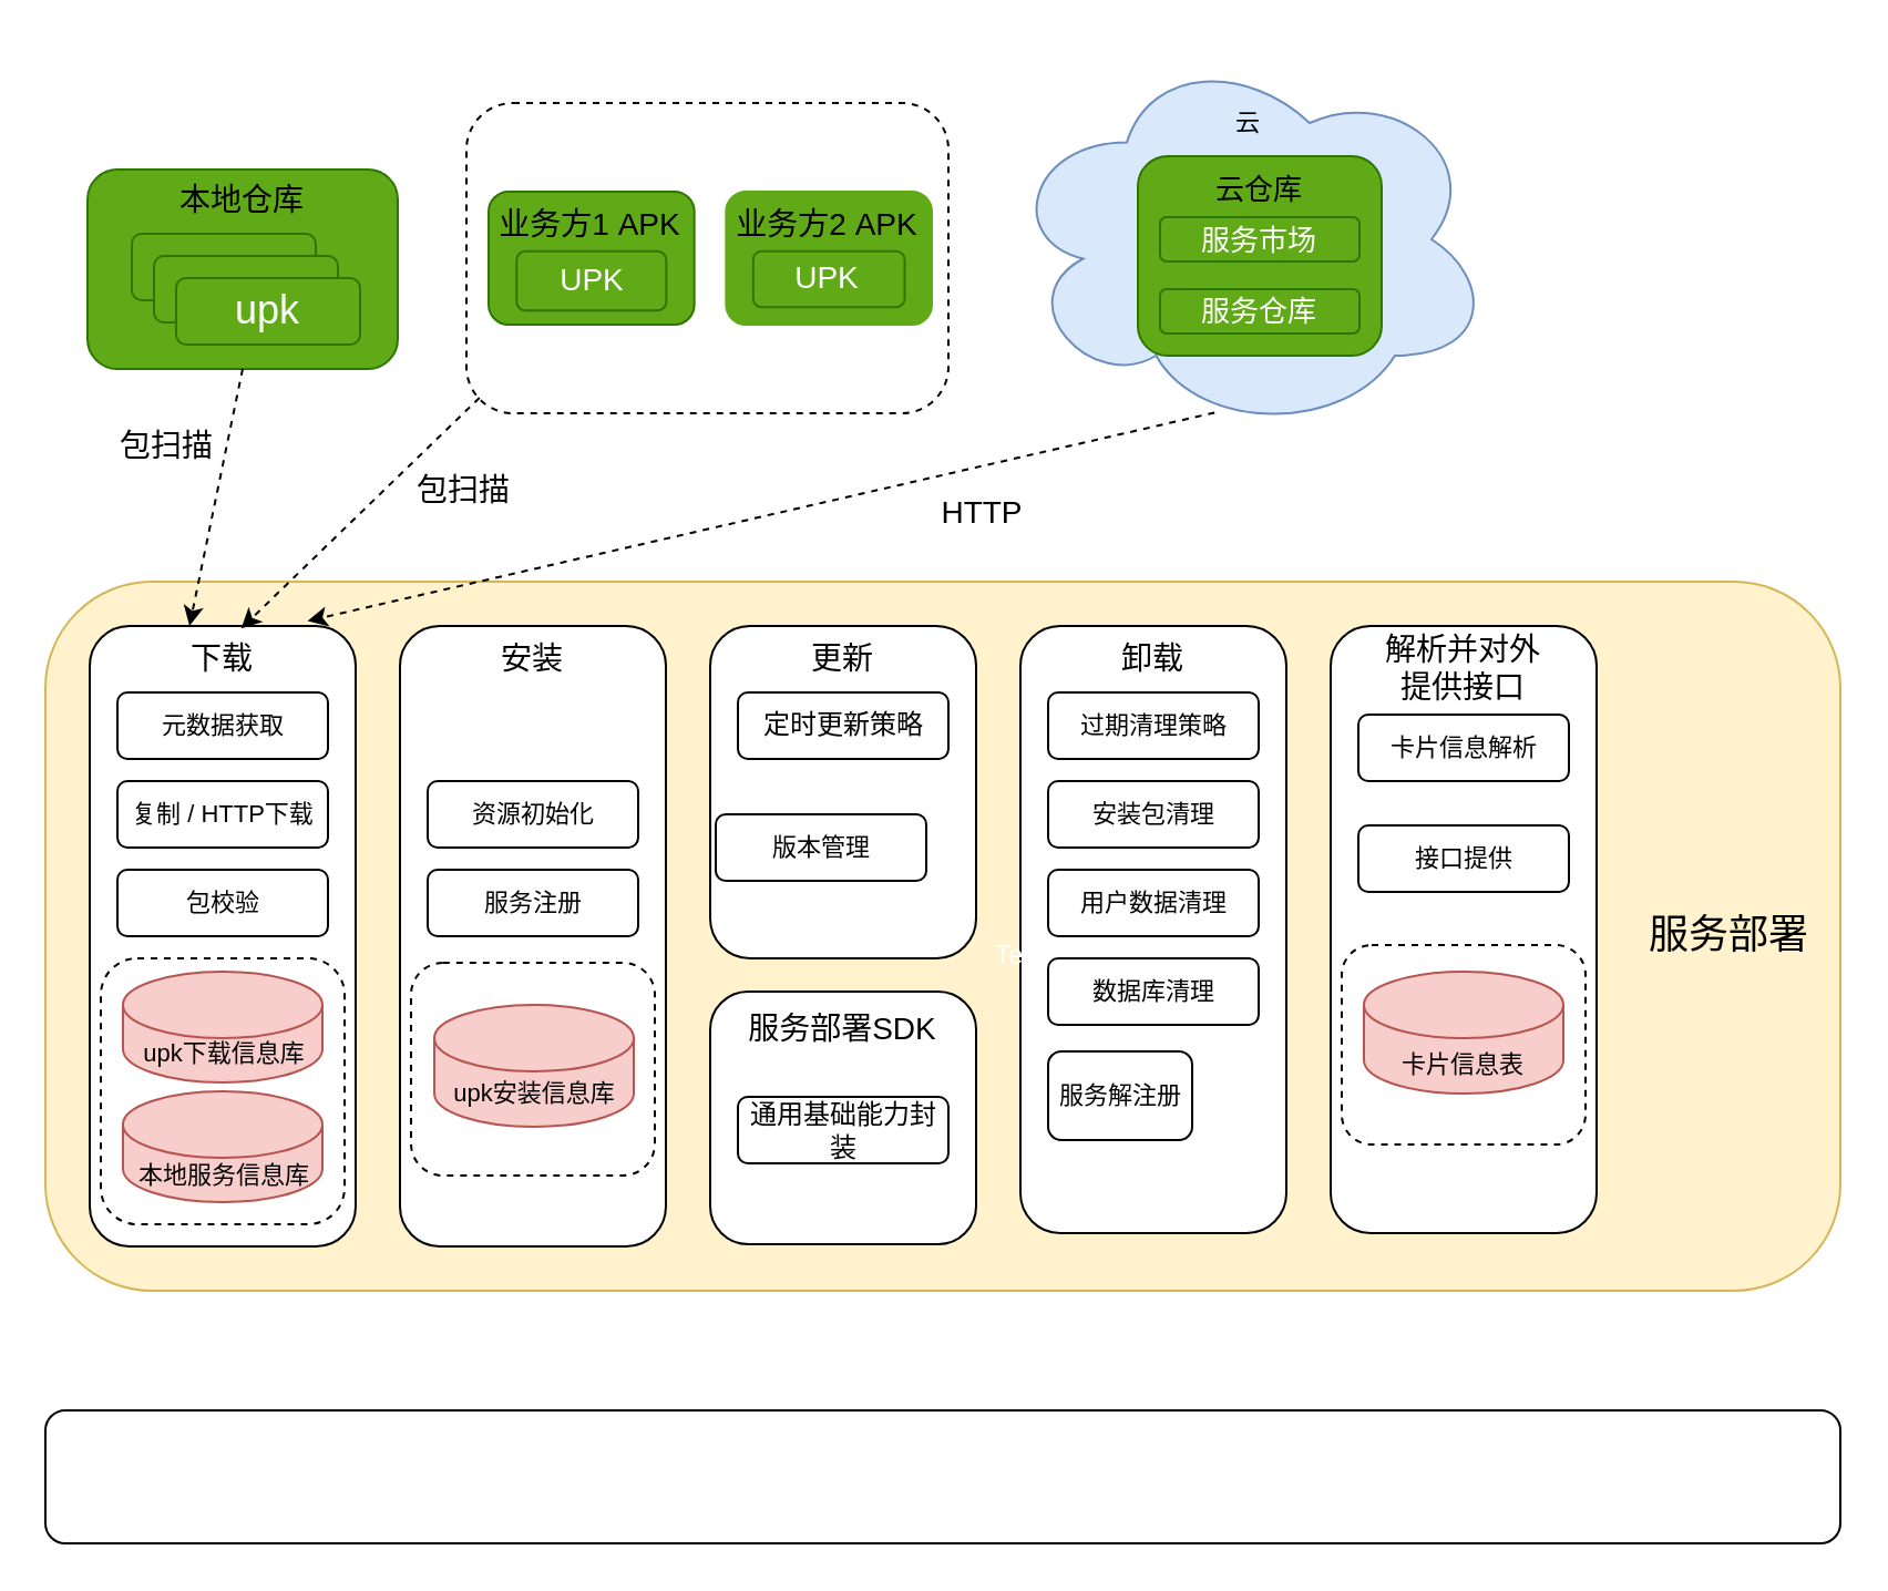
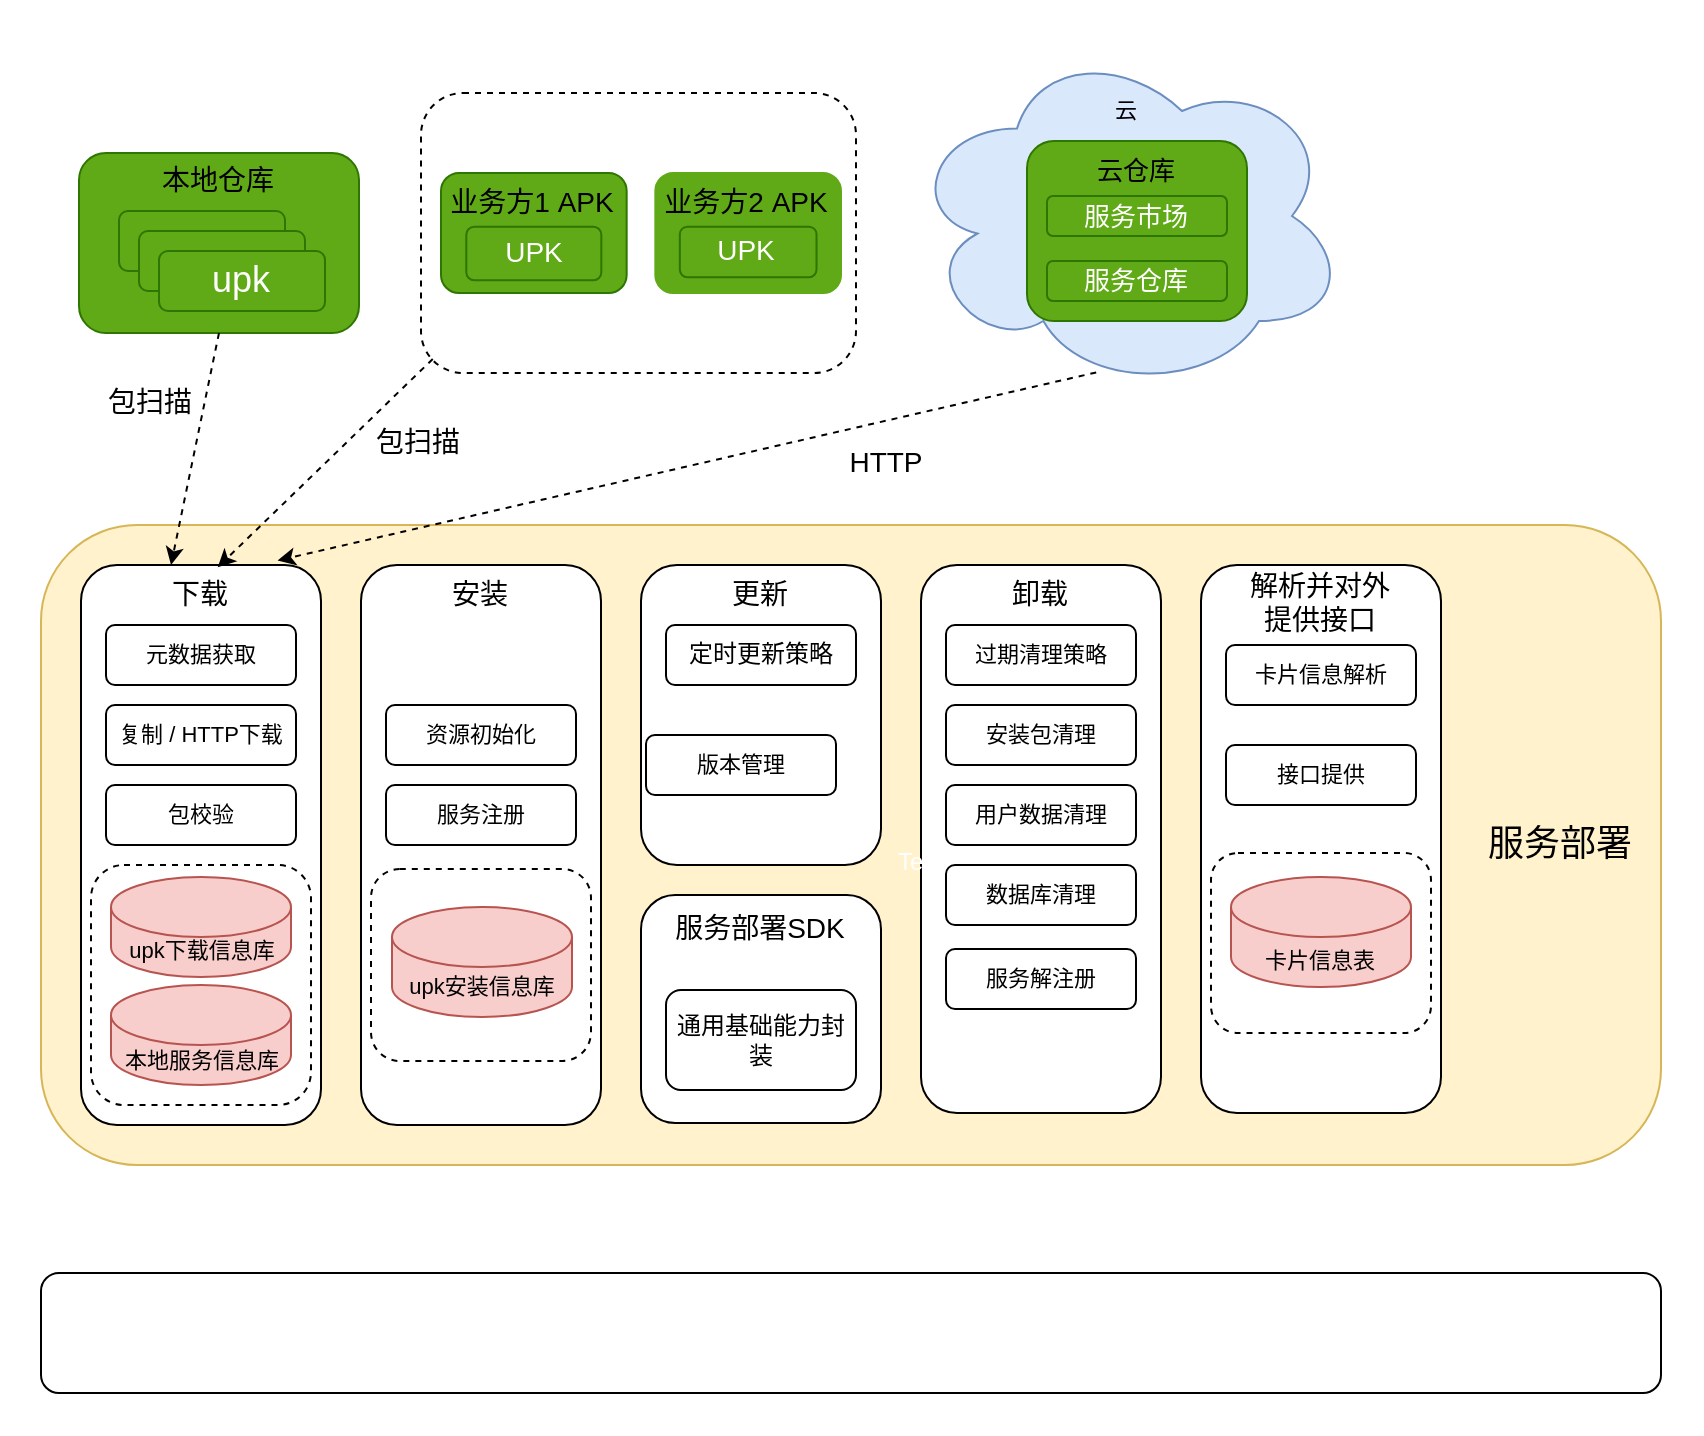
- <mxCell id="67" value="服务解注册" style="rounded=1;whiteSpace=wrap;html=1;fontSize=11;" vertex="1" parent="1"><mxGeometry x="472.5" y="474" width="65" height="40" as="geometry" /></mxCell>
+ <mxCell id="67" value="服务解注册" style="rounded=1;whiteSpace=wrap;html=1;fontSize=11;" vertex="1" parent="1"><mxGeometry x="472.5" y="474" width="95" height="30" as="geometry" /></mxCell>
- <mxCell id="71" value="&lt;font style=&quot;font-size: 12px;&quot;&gt;通用基础能力封装&lt;/font&gt;" style="rounded=1;whiteSpace=wrap;html=1;fontSize=11;" vertex="1" parent="1"><mxGeometry x="332.5" y="494.5" width="95" height="30" as="geometry" /></mxCell>
+ <mxCell id="71" value="&lt;font style=&quot;font-size: 12px;&quot;&gt;通用基础能力封装&lt;/font&gt;" style="rounded=1;whiteSpace=wrap;html=1;fontSize=11;" vertex="1" parent="1"><mxGeometry x="332.5" y="494.5" width="95" height="50" as="geometry" /></mxCell>
